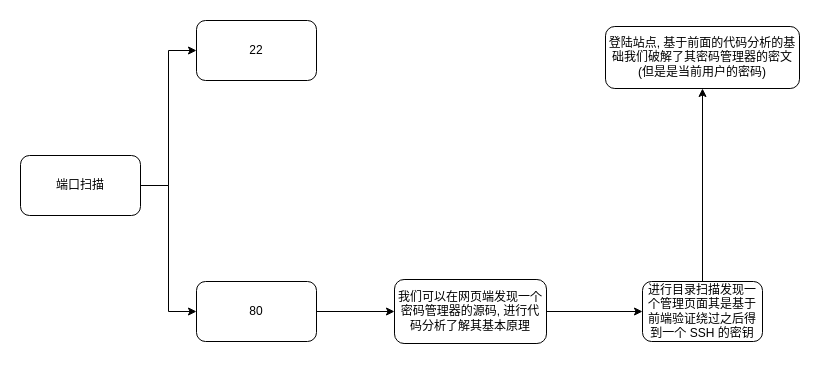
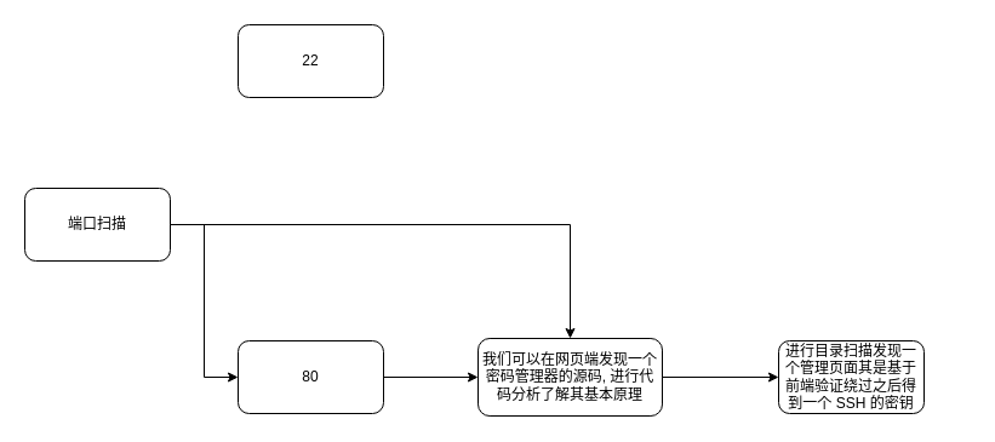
- <mxCell id="12" value="登陆站点, 基于前面的代码分析的基础我们破解了其密码管理器的密文(但是是当前用户的密码)" style="whiteSpace=wrap;html=1;rounded=1;" vertex="1" parent="1"><mxGeometry x="605" y="26" width="194" height="62" as="geometry" /></mxCell>
- <mxCell id="2" value="" style="edgeStyle=orthogonalEdgeStyle;rounded=0;orthogonalLoop=1;jettySize=auto;html=1;entryX=0;entryY=0.5;entryDx=0;entryDy=0;" edge="1" parent="1" source="4" target="5"><mxGeometry relative="1" as="geometry" /></mxCell>
+ <mxCell id="2" value="" style="edgeStyle=orthogonalEdgeStyle;rounded=0;orthogonalLoop=1;jettySize=auto;html=1;" edge="1" parent="1" source="4" target="9"><mxGeometry relative="1" as="geometry" /></mxCell>
- <mxCell id="10" value="" style="edgeStyle=orthogonalEdgeStyle;rounded=0;orthogonalLoop=1;jettySize=auto;html=1;" edge="1" parent="1" source="11" target="12"><mxGeometry relative="1" as="geometry" /></mxCell>
